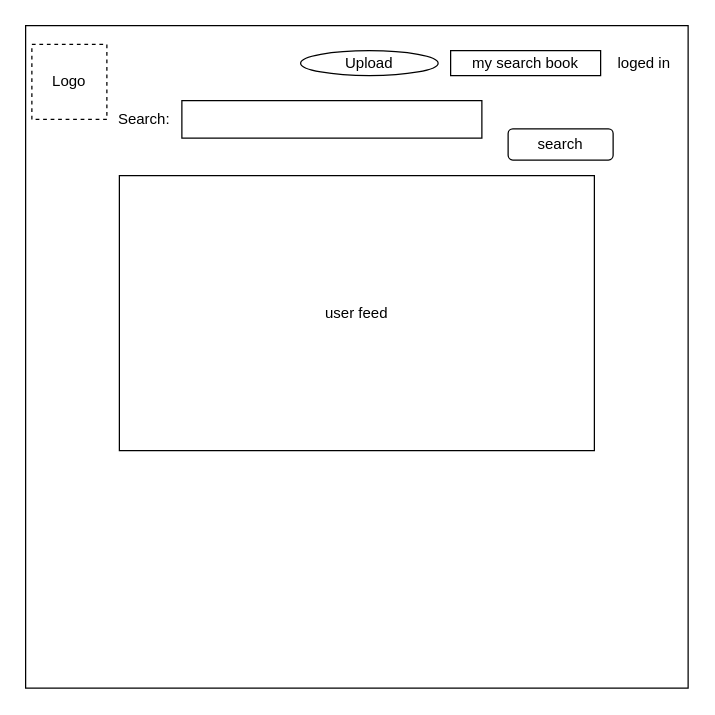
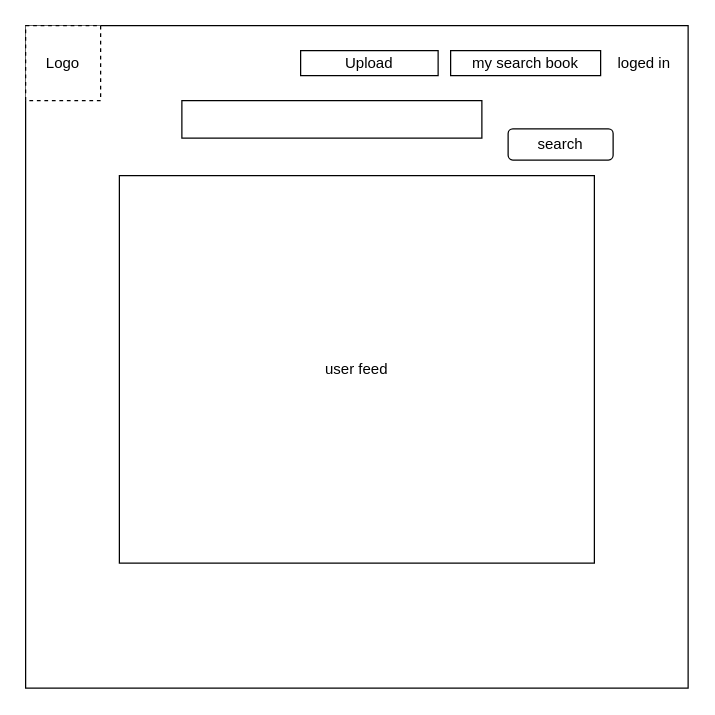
- <mxCell id="4" value="Upload" style="ellipse;whiteSpace=wrap;html=1;" vertex="1" parent="1"><mxGeometry x="240" y="40" width="110" height="20" as="geometry" /></mxCell>
+ <mxCell id="4" value="Upload" style="rounded=0;whiteSpace=wrap;html=1;" vertex="1" parent="1"><mxGeometry x="240" y="40" width="110" height="20" as="geometry" /></mxCell>
- <mxCell id="7" value="Logo" style="rounded=0;whiteSpace=wrap;html=1;dashed=1;fillColor=#ffffff;" vertex="1" parent="1"><mxGeometry x="25" y="35" width="60" height="60" as="geometry" /></mxCell>
+ <mxCell id="7" value="Logo" style="rounded=0;whiteSpace=wrap;html=1;dashed=1;fillColor=#ffffff;" vertex="1" parent="1"><mxGeometry x="20" width="60" height="60" as="geometry" y="20" /></mxCell>
- <mxCell id="8" value="Search:" style="text;html=1;strokeColor=none;fillColor=none;align=center;verticalAlign=middle;whiteSpace=wrap;rounded=0;" parent="1" vertex="1"><mxGeometry x="95" y="85" width="40" height="20" as="geometry" /></mxCell>
- <mxCell id="6" value="user feed" style="rounded=0;whiteSpace=wrap;html=1;" vertex="1" parent="1"><mxGeometry x="95" y="140" width="380" height="220" as="geometry" /></mxCell>
+ <mxCell id="6" value="user feed" style="rounded=0;whiteSpace=wrap;html=1;" vertex="1" parent="1"><mxGeometry x="95" y="140" width="380" height="310" as="geometry" /></mxCell>
